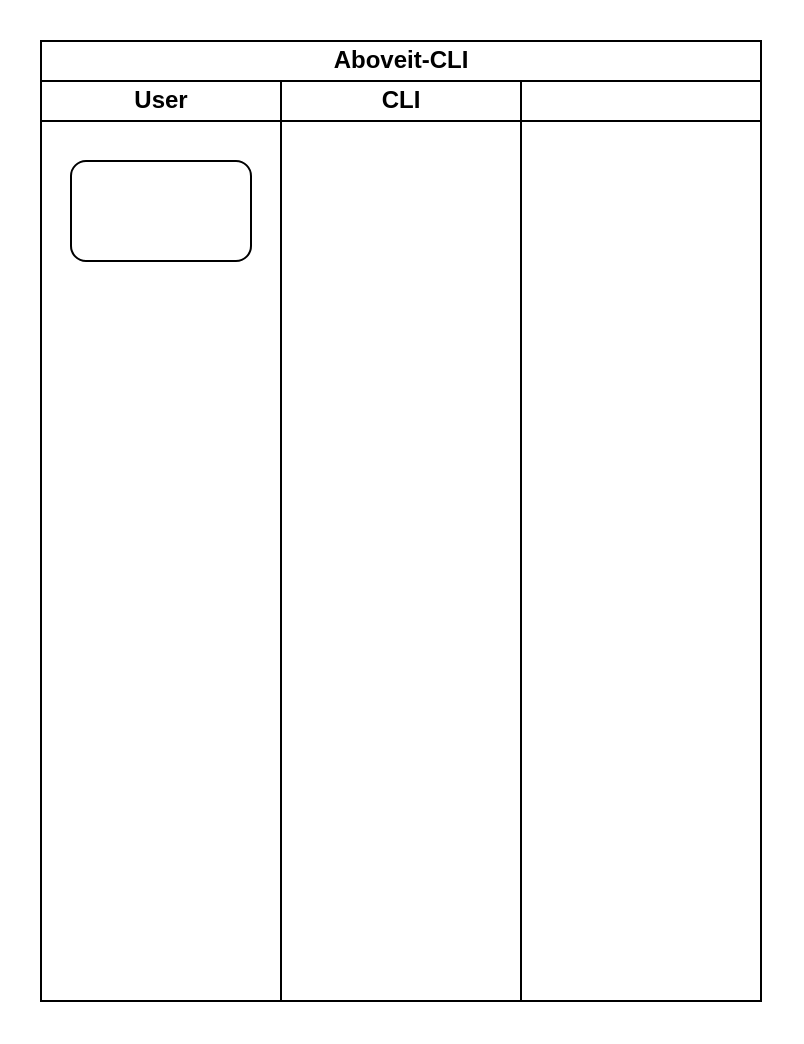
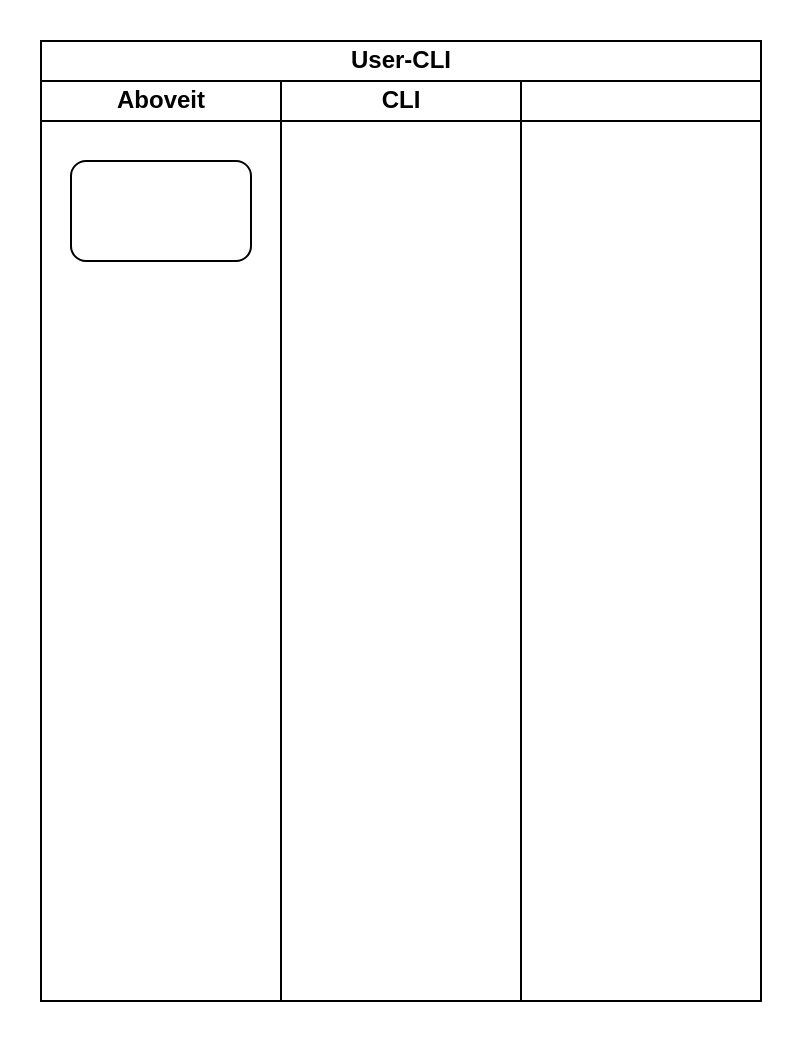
- <mxCell id="2" value="Aboveit-CLI" style="swimlane;childLayout=stackLayout;resizeParent=1;resizeParentMax=0;startSize=20;html=1;" vertex="1" parent="1"><mxGeometry x="20" y="20" width="360" height="480" as="geometry" /></mxCell>
+ <mxCell id="2" value="User-CLI" style="swimlane;childLayout=stackLayout;resizeParent=1;resizeParentMax=0;startSize=20;html=1;" vertex="1" parent="1"><mxGeometry x="20" y="20" width="360" height="480" as="geometry" /></mxCell>
- <mxCell id="3" value="User" style="swimlane;startSize=20;html=1;" vertex="1" parent="2"><mxGeometry y="20" width="120" height="460" as="geometry" /></mxCell>
+ <mxCell id="3" value="Aboveit" style="swimlane;startSize=20;html=1;" vertex="1" parent="2"><mxGeometry y="20" width="120" height="460" as="geometry" /></mxCell>
